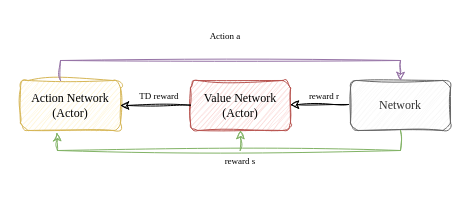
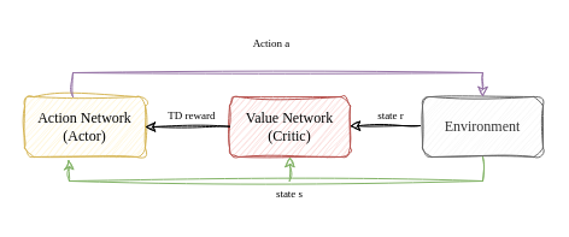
- <mxCell id="12" value="&lt;font style=&quot;font-size: 9px;&quot; face=&quot;Comic Sans MS&quot;&gt;reward r&lt;/font&gt;" style="text;strokeColor=none;align=center;fillColor=none;html=1;verticalAlign=middle;whiteSpace=wrap;rounded=0;" vertex="1" parent="1"><mxGeometry x="294" y="80" width="60" height="30" as="geometry" /></mxCell>
+ <mxCell id="12" value="&lt;font style=&quot;font-size: 9px;&quot; face=&quot;Comic Sans MS&quot;&gt;state r&lt;/font&gt;" style="text;strokeColor=none;align=center;fillColor=none;html=1;verticalAlign=middle;whiteSpace=wrap;rounded=0;" vertex="1" parent="1"><mxGeometry x="294" y="80" width="60" height="30" as="geometry" /></mxCell>
- <mxCell id="3" value="&lt;font face=&quot;Comic Sans MS&quot;&gt;Value Network&lt;br&gt;(Actor)&lt;/font&gt;" style="rounded=1;whiteSpace=wrap;html=1;sketch=1;curveFitting=1;jiggle=2;fillColor=#f8cecc;strokeColor=#b85450;" vertex="1" parent="1"><mxGeometry x="190" y="80" width="100" height="50" as="geometry" /></mxCell>
+ <mxCell id="3" value="&lt;font face=&quot;Comic Sans MS&quot;&gt;Value Network&lt;br&gt;(Critic)&lt;/font&gt;" style="rounded=1;whiteSpace=wrap;html=1;sketch=1;curveFitting=1;jiggle=2;fillColor=#f8cecc;strokeColor=#b85450;" vertex="1" parent="1"><mxGeometry x="190" y="80" width="100" height="50" as="geometry" /></mxCell>
- <mxCell id="4" value="&lt;font face=&quot;Comic Sans MS&quot;&gt;Network&lt;/font&gt;" style="rounded=1;whiteSpace=wrap;html=1;sketch=1;curveFitting=1;jiggle=2;fillColor=#f5f5f5;strokeColor=#666666;fontColor=#333333;" vertex="1" parent="1"><mxGeometry x="350" y="80" width="100" height="50" as="geometry" /></mxCell>
+ <mxCell id="4" value="&lt;font face=&quot;Comic Sans MS&quot;&gt;Environment&lt;/font&gt;" style="rounded=1;whiteSpace=wrap;html=1;sketch=1;curveFitting=1;jiggle=2;fillColor=#f5f5f5;strokeColor=#666666;fontColor=#333333;" vertex="1" parent="1"><mxGeometry x="350" y="80" width="100" height="50" as="geometry" /></mxCell>
- <mxCell id="11" value="&lt;font style=&quot;font-size: 9px;&quot; face=&quot;Comic Sans MS&quot;&gt;reward s&lt;/font&gt;" style="text;strokeColor=none;align=center;fillColor=none;html=1;verticalAlign=middle;whiteSpace=wrap;rounded=0;" vertex="1" parent="1"><mxGeometry x="210" y="145" width="60" height="30" as="geometry" /></mxCell>
+ <mxCell id="11" value="&lt;font style=&quot;font-size: 9px;&quot; face=&quot;Comic Sans MS&quot;&gt;state s&lt;/font&gt;" style="text;strokeColor=none;align=center;fillColor=none;html=1;verticalAlign=middle;whiteSpace=wrap;rounded=0;" vertex="1" parent="1"><mxGeometry x="210" y="145" width="60" height="30" as="geometry" /></mxCell>
